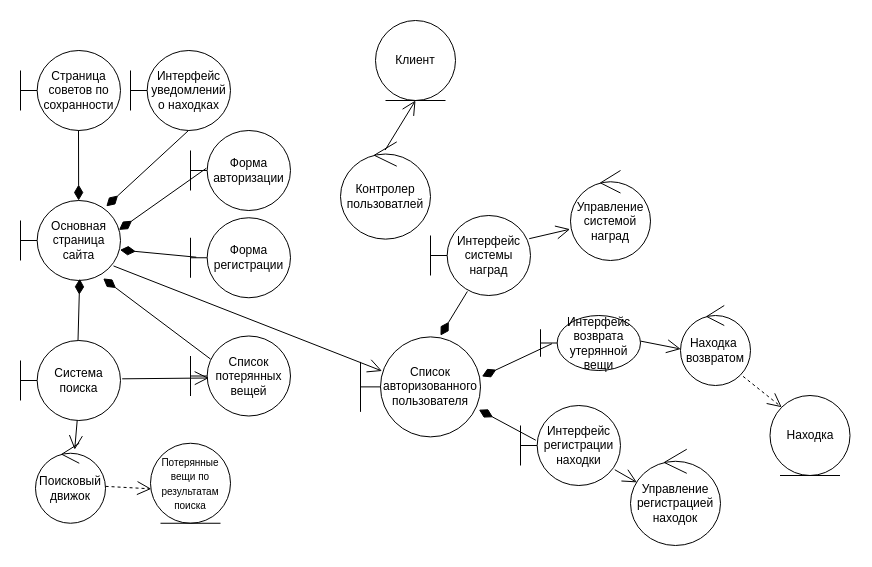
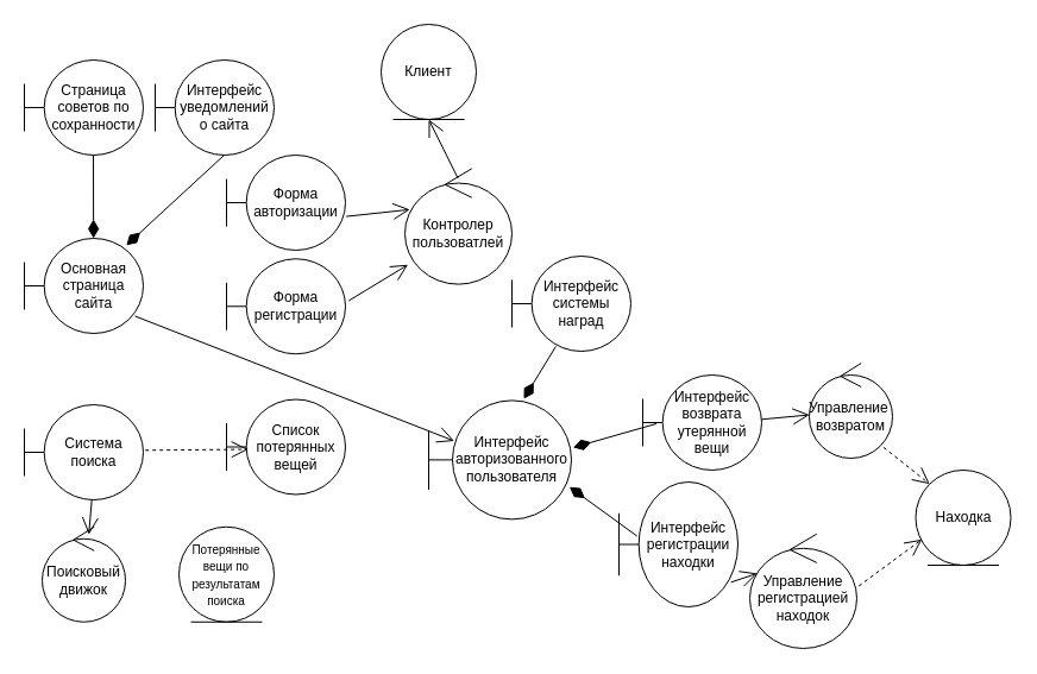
- <mxCell id="2" value="Клиент" style="ellipse;shape=umlEntity;whiteSpace=wrap;html=1;" parent="1" vertex="1"><mxGeometry x="375" y="20" width="80" height="80" as="geometry" /></mxCell>
+ <mxCell id="2" value="Клиент" style="ellipse;shape=umlEntity;whiteSpace=wrap;html=1;" parent="1" vertex="1"><mxGeometry x="320" y="20" width="80" height="80" as="geometry" /></mxCell>
- <mxCell id="38" value="Интерфейс уведомлений о находках" style="shape=umlBoundary;whiteSpace=wrap;html=1;" vertex="1" parent="1"><mxGeometry x="130" y="50" width="100" height="80" as="geometry" /></mxCell>
+ <mxCell id="38" value="Интерфейс уведомлений о сайта" style="shape=umlBoundary;whiteSpace=wrap;html=1;" vertex="1" parent="1"><mxGeometry x="130" y="50" width="100" height="80" as="geometry" /></mxCell>
+ <mxCell id="22" value="" style="endArrow=open;html=1;rounded=0;exitX=1.006;exitY=0.645;exitDx=0;exitDy=0;exitPerimeter=0;entryX=0.047;entryY=0.354;entryDx=0;entryDy=0;entryPerimeter=0;endFill=0;endSize=12;" parent="1" source="17" target="21" edge="1"><mxGeometry width="50" height="50" relative="1" as="geometry"><mxPoint x="339" y="178" as="sourcePoint" /><mxPoint x="373" y="144" as="targetPoint" /></mxGeometry></mxCell>
- <mxCell id="19" value="" style="endArrow=diamondThin;html=1;rounded=0;exitX=0.158;exitY=0.472;exitDx=0;exitDy=0;exitPerimeter=0;endFill=1;endSize=13;entryX=0.985;entryY=0.368;entryDx=0;entryDy=0;entryPerimeter=0;" parent="1" source="17" target="9" edge="1"><mxGeometry width="50" height="50" relative="1" as="geometry"><mxPoint x="419.52" y="322.1" as="sourcePoint" /><mxPoint x="370.07" y="323.18" as="targetPoint" /></mxGeometry></mxCell>
- <mxCell id="6" value="Управление системой наград" style="ellipse;shape=umlControl;whiteSpace=wrap;html=1;" parent="1" vertex="1"><mxGeometry x="570" y="170" width="80" height="90" as="geometry" /></mxCell>
- <mxCell id="30" value="" style="endArrow=open;html=1;rounded=0;exitX=0.987;exitY=0.29;exitDx=0;exitDy=0;exitPerimeter=0;entryX=-0.005;entryY=0.652;entryDx=0;entryDy=0;entryPerimeter=0;endFill=0;endSize=12;" parent="1" source="3" target="6" edge="1"><mxGeometry width="50" height="50" relative="1" as="geometry"><mxPoint x="36" y="587" as="sourcePoint" /><mxPoint x="87" y="601" as="targetPoint" /></mxGeometry></mxCell>
+ <mxCell id="23" value="" style="endArrow=open;html=1;rounded=0;exitX=1.027;exitY=0.441;exitDx=0;exitDy=0;exitPerimeter=0;entryX=0.029;entryY=0.831;entryDx=0;entryDy=0;entryPerimeter=0;endFill=0;endSize=12;" parent="1" source="18" target="21" edge="1"><mxGeometry width="50" height="50" relative="1" as="geometry"><mxPoint x="511" y="302" as="sourcePoint" /><mxPoint x="567" y="325" as="targetPoint" /></mxGeometry></mxCell>
- <mxCell id="20" value="" style="endArrow=diamondThin;html=1;rounded=0;exitX=0.058;exitY=0.493;exitDx=0;exitDy=0;exitPerimeter=0;endFill=1;endSize=13;entryX=0.995;entryY=0.618;entryDx=0;entryDy=0;entryPerimeter=0;" parent="1" source="18" target="9" edge="1"><mxGeometry width="50" height="50" relative="1" as="geometry"><mxPoint x="426" y="288" as="sourcePoint" /><mxPoint x="290" y="380" as="targetPoint" /></mxGeometry></mxCell>
- <mxCell id="13" value="" style="endArrow=diamondThin;html=1;rounded=0;exitX=0.575;exitY=0;exitDx=0;exitDy=0;exitPerimeter=0;endFill=1;endSize=13;entryX=0.592;entryY=0.979;entryDx=0;entryDy=0;entryPerimeter=0;" parent="1" source="10" target="9" edge="1"><mxGeometry width="50" height="50" relative="1" as="geometry"><mxPoint x="810" y="332.75" as="sourcePoint" /><mxPoint x="840" y="122.75" as="targetPoint" /></mxGeometry></mxCell>
- <mxCell id="26" value="" style="endArrow=diamondThin;html=1;rounded=0;exitX=0.201;exitY=0.289;exitDx=0;exitDy=0;exitPerimeter=0;endFill=1;endSize=13;entryX=0.827;entryY=0.974;entryDx=0;entryDy=0;entryPerimeter=0;" parent="1" source="25" target="9" edge="1"><mxGeometry width="50" height="50" relative="1" as="geometry"><mxPoint x="244" y="465" as="sourcePoint" /><mxPoint x="200" y="390" as="targetPoint" /></mxGeometry></mxCell>
- <mxCell id="35" value="Интерфейс&lt;div&gt;возврата утерянной вещи&lt;/div&gt;" style="shape=umlBoundary;whiteSpace=wrap;html=1;" parent="1" vertex="1"><mxGeometry x="540" y="315" width="100" height="55" as="geometry" /></mxCell>
+ <mxCell id="35" value="Интерфейс&lt;div&gt;возврата утерянной вещи&lt;/div&gt;" style="shape=umlBoundary;whiteSpace=wrap;html=1;" parent="1" vertex="1"><mxGeometry x="540" y="315" width="100" height="80" as="geometry" /></mxCell>
- <mxCell id="8" value="Находка&amp;nbsp; возвратом" style="ellipse;shape=umlControl;whiteSpace=wrap;html=1;" parent="1" vertex="1"><mxGeometry x="680" y="305" width="70" height="80" as="geometry" /></mxCell>
+ <mxCell id="8" value="Управление&amp;nbsp; возвратом" style="ellipse;shape=umlControl;whiteSpace=wrap;html=1;" parent="1" vertex="1"><mxGeometry x="680" y="305" width="70" height="80" as="geometry" /></mxCell>
- <mxCell id="27" value="" style="endArrow=open;html=1;rounded=0;exitX=1.017;exitY=0.479;exitDx=0;exitDy=0;exitPerimeter=0;entryX=0.183;entryY=0.525;entryDx=0;entryDy=0;entryPerimeter=0;endFill=0;endSize=12;" parent="1" source="10" target="25" edge="1"><mxGeometry width="50" height="50" relative="1" as="geometry"><mxPoint x="441" y="314" as="sourcePoint" /><mxPoint x="477" y="326" as="targetPoint" /></mxGeometry></mxCell>
+ <mxCell id="27" value="" style="endArrow=open;html=1;rounded=0;exitX=1.017;exitY=0.479;exitDx=0;exitDy=0;exitPerimeter=0;entryX=0.183;entryY=0.525;entryDx=0;entryDy=0;entryPerimeter=0;endFill=0;endSize=12;dashed=1;" parent="1" source="10" target="25" edge="1"><mxGeometry width="50" height="50" relative="1" as="geometry"><mxPoint x="441" y="314" as="sourcePoint" /><mxPoint x="477" y="326" as="targetPoint" /></mxGeometry></mxCell>
- <mxCell id="28" value="Список авторизованного пользователя" style="shape=umlBoundary;whiteSpace=wrap;html=1;" parent="1" vertex="1"><mxGeometry x="360" y="336.38" width="120" height="99.99" as="geometry" /></mxCell>
+ <mxCell id="28" value="Интерфейс авторизованного пользователя" style="shape=umlBoundary;whiteSpace=wrap;html=1;" parent="1" vertex="1"><mxGeometry x="360" y="336.38" width="120" height="99.99" as="geometry" /></mxCell>
- <mxCell id="4" value="Интерфейс&lt;div&gt;регистрации находки&lt;/div&gt;" style="shape=umlBoundary;whiteSpace=wrap;html=1;" parent="1" vertex="1"><mxGeometry x="520" y="405" width="100" height="80" as="geometry" /></mxCell>
+ <mxCell id="4" value="Интерфейс&lt;div&gt;регистрации находки&lt;/div&gt;" style="shape=umlBoundary;whiteSpace=wrap;html=1;" parent="1" vertex="1"><mxGeometry x="520" y="405" width="100" height="105" as="geometry" /></mxCell>
+ <mxCell id="34" value="" style="endArrow=open;html=1;rounded=0;strokeColor=default;align=center;verticalAlign=middle;fontFamily=Helvetica;fontSize=11;fontColor=default;labelBackgroundColor=default;endSize=12;exitX=1.019;exitY=0.454;exitDx=0;exitDy=0;exitPerimeter=0;entryX=0.065;entryY=0.729;entryDx=0;entryDy=0;dashed=1;endFill=0;entryPerimeter=0;" parent="1" source="7" target="31" edge="1"><mxGeometry width="50" height="50" relative="1" as="geometry"><mxPoint x="710" y="515.905" as="sourcePoint" /><mxPoint x="776.436" y="444.996" as="targetPoint" /></mxGeometry></mxCell>
- <mxCell id="15" value="" style="endArrow=open;html=1;rounded=0;strokeColor=default;align=center;verticalAlign=middle;fontFamily=Helvetica;fontSize=11;fontColor=default;labelBackgroundColor=default;endSize=12;exitX=1.001;exitY=0.539;exitDx=0;exitDy=0;exitPerimeter=0;entryX=0.01;entryY=0.57;entryDx=0;entryDy=0;dashed=1;endFill=0;entryPerimeter=0;" parent="1" source="11" target="12" edge="1"><mxGeometry width="50" height="50" relative="1" as="geometry"><mxPoint x="770" y="382.75" as="sourcePoint" /><mxPoint x="820" y="332.75" as="targetPoint" /></mxGeometry></mxCell>
